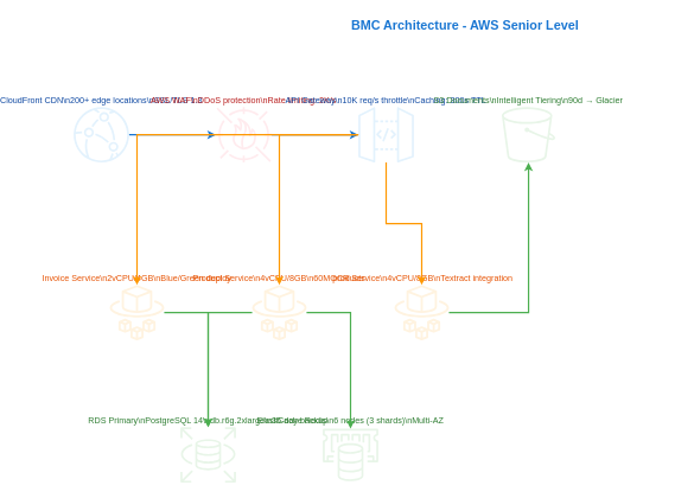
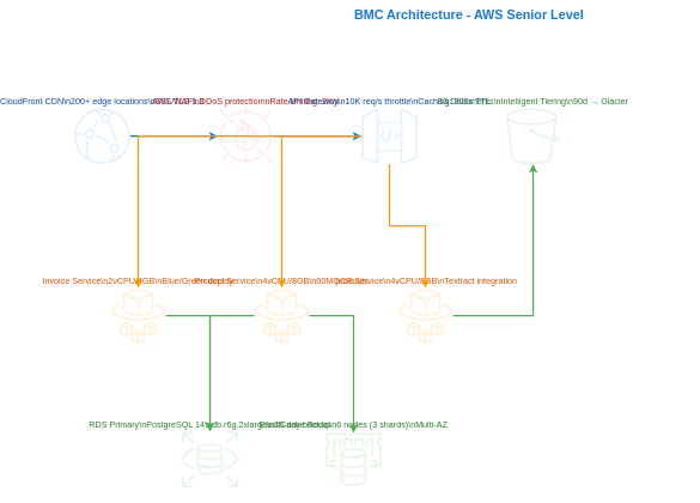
- <mxCell id="2" value="BMC Architecture - AWS Senior Level" style="text;html=1;strokeColor=none;fillColor=none;align=center;verticalAlign=middle;whiteSpace=wrap;rounded=0;fontSize=18;fontStyle=1;fontColor=#1976D2;" vertex="1" parent="1"><mxGeometry x="270" y="20" width="600" height="30" as="geometry" /></mxCell>
+ <mxCell id="2" value="BMC Architecture - AWS Senior Level" style="text;html=1;strokeColor=none;fillColor=none;align=center;verticalAlign=middle;whiteSpace=wrap;rounded=0;fontSize=18;fontStyle=1;fontColor=#1976D2;" vertex="1" parent="1"><mxGeometry x="270" y="5" width="600" height="30" as="geometry" /></mxCell>
